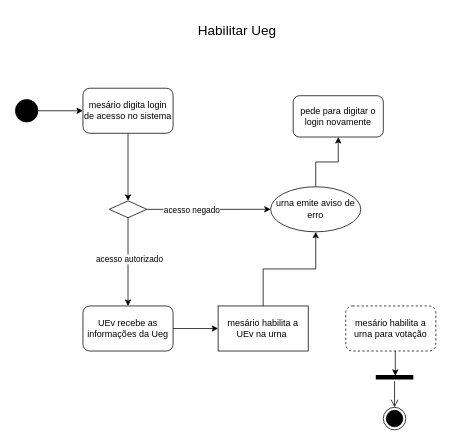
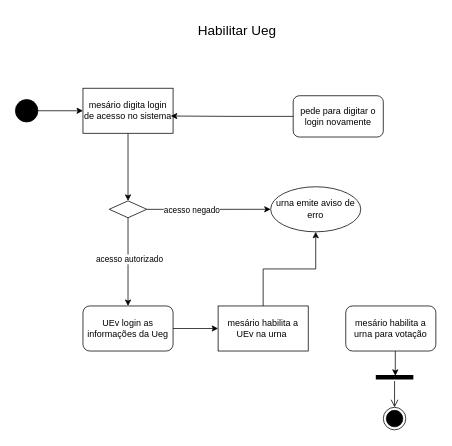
- <mxCell id="6" value="mesário digita login de acesso no sistema" style="rounded=1;whiteSpace=wrap;html=1;" vertex="1" parent="1"><mxGeometry x="110" y="117" width="120" height="60" as="geometry" /></mxCell>
+ <mxCell id="6" value="mesário digita login de acesso no sistema" style="whiteSpace=wrap;html=1;rounded=0;" vertex="1" parent="1"><mxGeometry x="110" y="117" width="120" height="60" as="geometry" /></mxCell>
+ <mxCell id="15" style="edgeStyle=orthogonalEdgeStyle;rounded=0;orthogonalLoop=1;jettySize=auto;html=1;entryX=0.975;entryY=0.617;entryDx=0;entryDy=0;entryPerimeter=0;" edge="1" parent="1" source="14" target="6"><mxGeometry relative="1" as="geometry" /></mxCell>
- <mxCell id="12" style="edgeStyle=orthogonalEdgeStyle;rounded=0;orthogonalLoop=1;jettySize=auto;html=1;" edge="1" parent="1" source="13" target="14"><mxGeometry relative="1" as="geometry"><mxPoint x="400" y="177" as="targetPoint" /></mxGeometry></mxCell>
- <mxCell id="17" value="UEv recebe as informações da Ueg" style="rounded=1;whiteSpace=wrap;html=1;" vertex="1" parent="1"><mxGeometry x="110" y="407" width="120" height="60" as="geometry" /></mxCell>
+ <mxCell id="17" value="UEv login as informações da Ueg" style="rounded=1;whiteSpace=wrap;html=1;" vertex="1" parent="1"><mxGeometry x="110" y="407" width="120" height="60" as="geometry" /></mxCell>
- <mxCell id="20" value="mesário habilita a urna para votação" style="rounded=1;whiteSpace=wrap;html=1;dashed=1;" vertex="1" parent="1"><mxGeometry x="460" y="407" width="120" height="60" as="geometry" /></mxCell>
+ <mxCell id="20" value="mesário habilita a urna para votação" style="rounded=1;whiteSpace=wrap;html=1;" vertex="1" parent="1"><mxGeometry x="460" y="407" width="120" height="60" as="geometry" /></mxCell>
